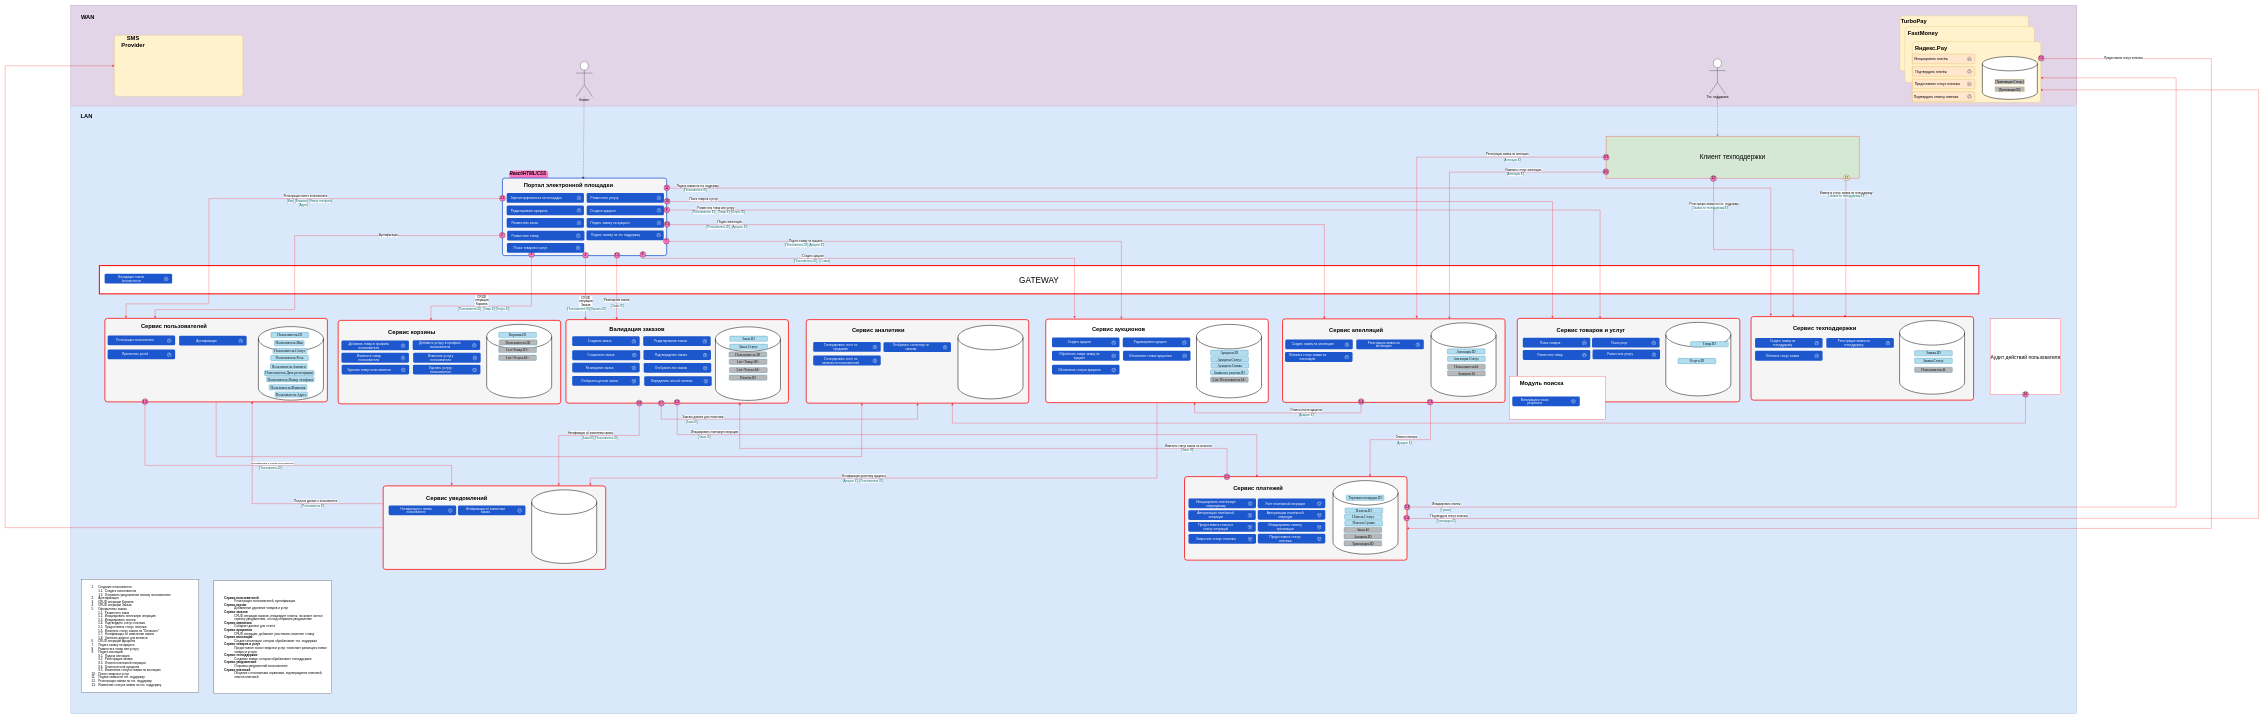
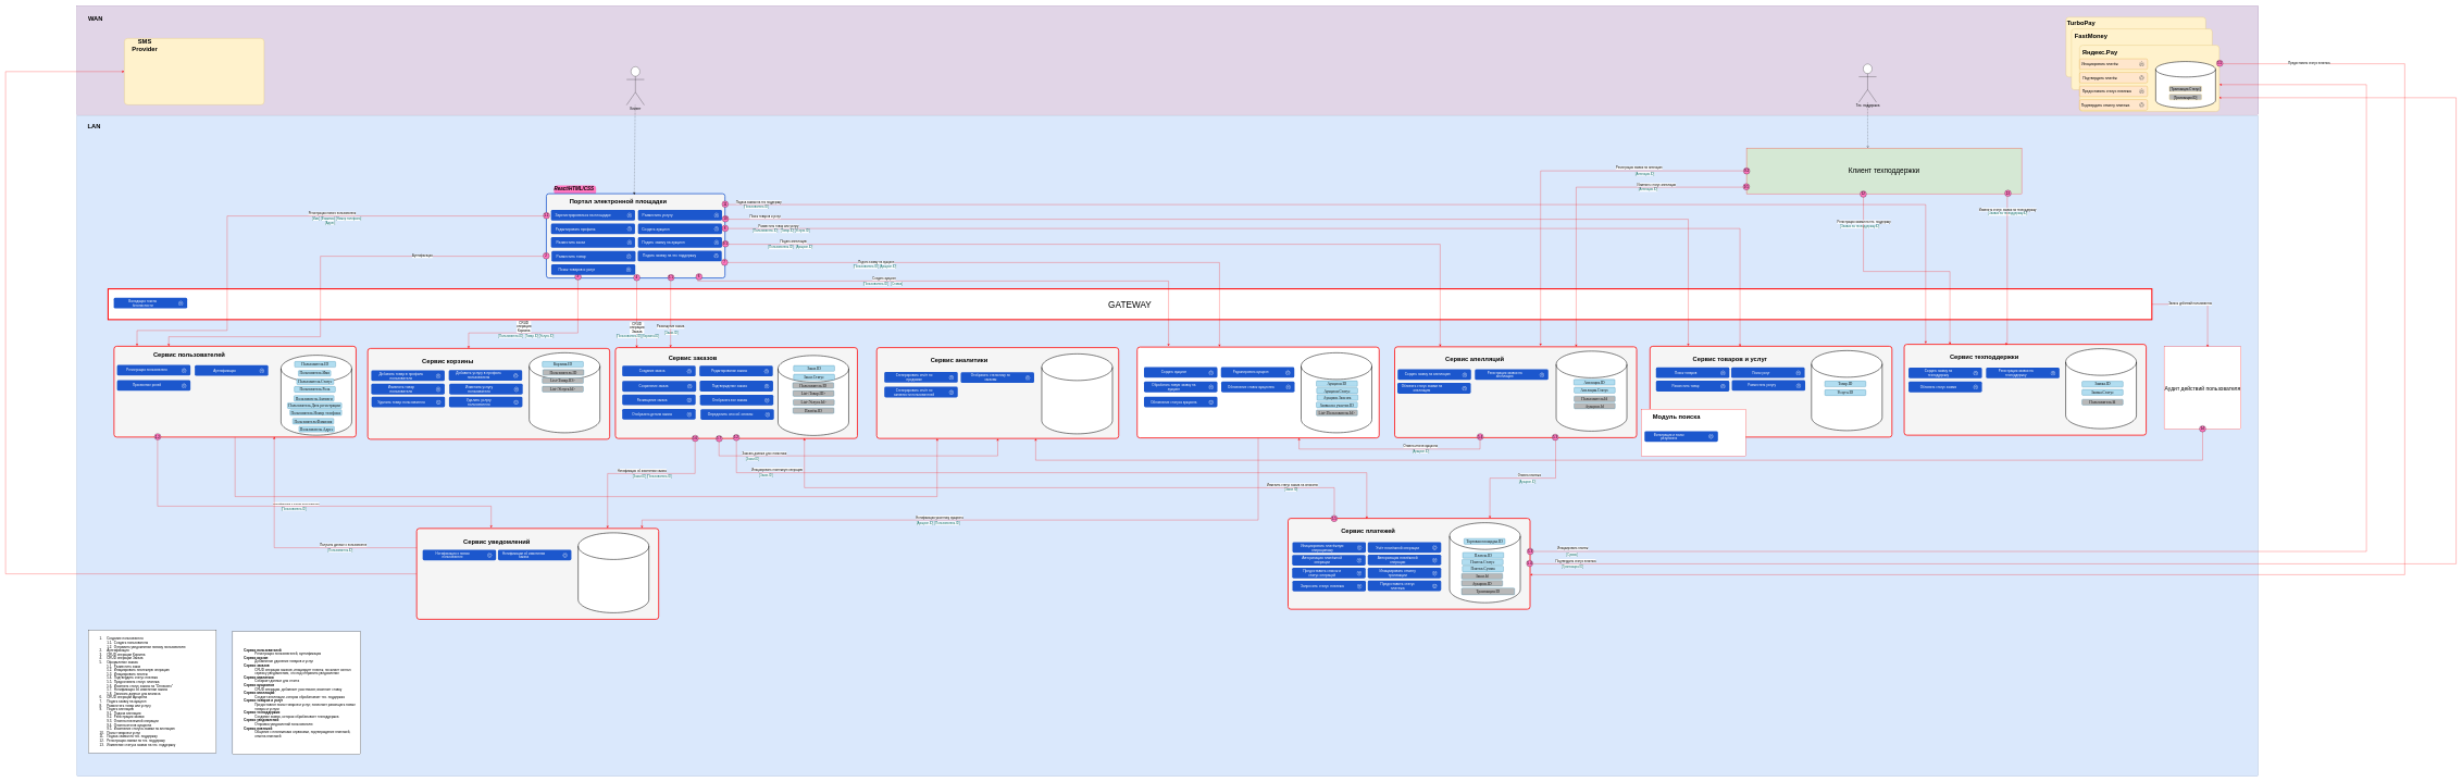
- <mxCell id="366" value="13" style="ellipse;whiteSpace=wrap;html=1;aspect=fixed;rounded=1;fillColor=#fff2cc;" vertex="1" parent="1"><mxGeometry x="7373" y="698" width="23" height="23" as="geometry" /></mxCell>
+ <mxCell id="366" value="13" style="ellipse;whiteSpace=wrap;html=1;aspect=fixed;rounded=1;fillColor=#FF77BF;" vertex="1" parent="1"><mxGeometry x="7373" y="698" width="23" height="23" as="geometry" /></mxCell>
+ <mxCell id="383" style="edgeStyle=orthogonalEdgeStyle;rounded=0;orthogonalLoop=1;jettySize=auto;html=1;entryX=0.565;entryY=0.003;entryDx=0;entryDy=0;entryPerimeter=0;strokeColor=#FF0000;" edge="1" parent="1" source="42" target="382"><mxGeometry relative="1" as="geometry" /></mxCell>
+ <mxCell id="384" value="Запись действий пользователя" style="edgeLabel;html=1;align=center;verticalAlign=middle;resizable=0;points=[];" vertex="1" connectable="0" parent="383"><mxGeometry x="-0.227" y="3" relative="1" as="geometry"><mxPoint y="1" as="offset" /></mxGeometry></mxCell>
- <mxCell id="82" value="Валидация заказов" style="text;html=1;align=center;verticalAlign=middle;whiteSpace=wrap;rounded=1;shadow=0;fontSize=23;fontStyle=1" vertex="1" parent="1"><mxGeometry x="2273" y="1291" width="549" height="49" as="geometry" /></mxCell>
+ <mxCell id="82" value="Сервис заказов" style="text;html=1;align=center;verticalAlign=middle;whiteSpace=wrap;rounded=1;shadow=0;fontSize=23;fontStyle=1" vertex="1" parent="1"><mxGeometry x="2273" y="1291" width="549" height="49" as="geometry" /></mxCell>
- <mxCell id="110" value="Сервис аукционов" style="text;html=1;align=center;verticalAlign=middle;whiteSpace=wrap;rounded=1;shadow=0;fontSize=23;fontStyle=1" vertex="1" parent="1"><mxGeometry x="4199" y="1289" width="549" height="49" as="geometry" /></mxCell>
- <mxCell id="148" value="Сервис аналитики" style="text;html=1;align=center;verticalAlign=middle;whiteSpace=wrap;rounded=1;shadow=0;fontSize=23;fontStyle=1" vertex="1" parent="1"><mxGeometry x="3238" y="1293" width="549" height="49" as="geometry" /></mxCell>
+ <mxCell id="148" value="Сервис аналитики" style="text;html=1;align=center;verticalAlign=middle;whiteSpace=wrap;rounded=1;shadow=0;fontSize=23;fontStyle=1" vertex="1" parent="1"><mxGeometry x="3253" y="1298" width="549" height="49" as="geometry" /></mxCell>
- <mxCell id="405" value="&lt;p style=&quot;margin: 0px 0px 0px 13px; text-indent: -13px; font-variant-numeric: normal; font-variant-east-asian: normal; font-variant-alternates: normal; font-kerning: auto; font-optical-sizing: auto; font-feature-settings: normal; font-variation-settings: normal; font-variant-position: normal; font-stretch: normal; font-size: 14px; line-height: normal; color: rgb(14, 14, 14); text-align: start;&quot; class=&quot;p1&quot;&gt;&lt;font face=&quot;Times New Roman&quot;&gt;Товар.ID&lt;/font&gt;&lt;/p&gt;" style="rounded=1;whiteSpace=wrap;html=1;fillColor=#b1ddf0;strokeColor=#10739e;" vertex="1" parent="1"><mxGeometry x="6761" y="1365" width="151" height="21" as="geometry" /></mxCell>
+ <mxCell id="405" value="&lt;p style=&quot;margin: 0px 0px 0px 13px; text-indent: -13px; font-variant-numeric: normal; font-variant-east-asian: normal; font-variant-alternates: normal; font-kerning: auto; font-optical-sizing: auto; font-feature-settings: normal; font-variation-settings: normal; font-variant-position: normal; font-stretch: normal; font-size: 14px; line-height: normal; color: rgb(14, 14, 14); text-align: start;&quot; class=&quot;p1&quot;&gt;&lt;font face=&quot;Times New Roman&quot;&gt;Товар.ID&lt;/font&gt;&lt;/p&gt;" style="rounded=1;whiteSpace=wrap;html=1;fillColor=#b1ddf0;strokeColor=#10739e;" vertex="1" parent="1"><mxGeometry x="6711" y="1400" width="151" height="21" as="geometry" /></mxCell>
- <mxCell id="399" value="&lt;p style=&quot;margin: 0px 0px 0px 13px; text-indent: -13px; font-variant-numeric: normal; font-variant-east-asian: normal; font-variant-alternates: normal; font-kerning: auto; font-optical-sizing: auto; font-feature-settings: normal; font-variation-settings: normal; font-variant-position: normal; font-stretch: normal; font-size: 14px; line-height: normal; color: rgb(14, 14, 14); text-align: start;&quot; class=&quot;p1&quot;&gt;&lt;font face=&quot;Times New Roman&quot;&gt;Аукцион.Ставка&lt;/font&gt;&lt;/p&gt;" style="rounded=1;whiteSpace=wrap;html=1;fillColor=#b1ddf0;strokeColor=#10739e;" vertex="1" parent="1"><mxGeometry x="4843" y="1450" width="151" height="21" as="geometry" /></mxCell>
+ <mxCell id="399" value="&lt;p style=&quot;margin: 0px 0px 0px 13px; text-indent: -13px; font-variant-numeric: normal; font-variant-east-asian: normal; font-variant-alternates: normal; font-kerning: auto; font-optical-sizing: auto; font-feature-settings: normal; font-variation-settings: normal; font-variant-position: normal; font-stretch: normal; font-size: 14px; line-height: normal; color: rgb(14, 14, 14); text-align: start;&quot; class=&quot;p1&quot;&gt;&lt;font face=&quot;Times New Roman&quot;&gt;Аукцион.Заисать&lt;/font&gt;&lt;/p&gt;" style="rounded=1;whiteSpace=wrap;html=1;fillColor=#b1ddf0;strokeColor=#10739e;" vertex="1" parent="1"><mxGeometry x="4843" y="1450" width="151" height="21" as="geometry" /></mxCell>
- <mxCell id="73" value="&lt;span style=&quot;font-size: 12px;&quot;&gt;Нотификации об изменении заказа&lt;/span&gt;" style="text;html=1;align=center;verticalAlign=middle;whiteSpace=wrap;rounded=1;fontSize=12;fontColor=#FFFFFF;" vertex="1" parent="1"><mxGeometry x="1853" y="2025" width="176" height="30" as="geometry" /></mxCell>
+ <mxCell id="73" value="&lt;span style=&quot;font-size: 12px;&quot;&gt;Нотификации об изменении заказа&lt;/span&gt;" style="text;html=1;align=center;verticalAlign=middle;whiteSpace=wrap;rounded=1;fontSize=12;fontColor=#FFFFFF;" vertex="1" parent="1"><mxGeometry x="1838" y="2025" width="176" height="30" as="geometry" /></mxCell>
- <mxCell id="411" value="&lt;p style=&quot;margin: 0px 0px 0px 13px; text-indent: -13px; font-variant-numeric: normal; font-variant-east-asian: normal; font-variant-alternates: normal; font-kerning: auto; font-optical-sizing: auto; font-feature-settings: normal; font-variation-settings: normal; font-variant-position: normal; font-stretch: normal; font-size: 14px; line-height: normal; color: rgb(14, 14, 14); text-align: start;&quot; class=&quot;p1&quot;&gt;&lt;font face=&quot;Times New Roman&quot;&gt;Транзакция.ID&lt;/font&gt;&lt;/p&gt;" style="rounded=1;whiteSpace=wrap;html=1;fillColor=#B8B8B8;strokeColor=#10739e;" vertex="1" parent="1"><mxGeometry x="5375" y="2161" width="151" height="21" as="geometry" /></mxCell>
+ <mxCell id="411" value="&lt;p style=&quot;margin: 0px 0px 0px 13px; text-indent: -13px; font-variant-numeric: normal; font-variant-east-asian: normal; font-variant-alternates: normal; font-kerning: auto; font-optical-sizing: auto; font-feature-settings: normal; font-variation-settings: normal; font-variant-position: normal; font-stretch: normal; font-size: 14px; line-height: normal; color: rgb(14, 14, 14); text-align: start;&quot; class=&quot;p1&quot;&gt;&lt;font face=&quot;Times New Roman&quot;&gt;Транзакция.ID&lt;/font&gt;&lt;/p&gt;" style="rounded=1;whiteSpace=wrap;html=1;fillColor=#B8B8B8;strokeColor=#10739e;" vertex="1" parent="1"><mxGeometry x="5375" y="2161" width="195" height="25" as="geometry" /></mxCell>
